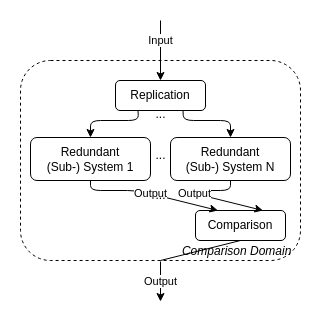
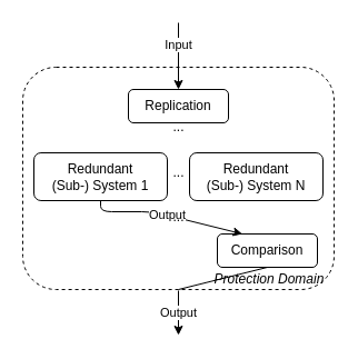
- <mxCell id="8" value="" style="endArrow=classic;html=1;entryX=0.5;entryY=0;entryDx=0;entryDy=0;exitX=0.25;exitY=1;exitDx=0;exitDy=0;" parent="1" source="13" target="3" edge="1"><mxGeometry width="50" height="50" relative="1" as="geometry"><mxPoint x="160" y="10" as="sourcePoint" /><mxPoint x="219" y="170" as="targetPoint" /><Array as="points"><mxPoint x="138" y="120" /><mxPoint x="90" y="120" /></Array></mxGeometry></mxCell>
- <mxCell id="9" value="" style="endArrow=classic;html=1;entryX=0.5;entryY=0;entryDx=0;entryDy=0;exitX=0.75;exitY=1;exitDx=0;exitDy=0;" parent="1" source="13" target="4" edge="1"><mxGeometry width="50" height="50" relative="1" as="geometry"><mxPoint x="232" y="80" as="sourcePoint" /><mxPoint x="219" y="170" as="targetPoint" /><Array as="points"><mxPoint x="183" y="120" /><mxPoint x="230" y="120" /></Array></mxGeometry></mxCell>
- <mxCell id="7" value="Output" style="endArrow=classic;html=1;entryX=0.75;entryY=0;entryDx=0;entryDy=0;exitX=0.5;exitY=1;exitDx=0;exitDy=0;" parent="1" source="4" target="5" edge="1"><mxGeometry width="50" height="50" relative="1" as="geometry"><mxPoint x="169" y="220" as="sourcePoint" /><mxPoint x="180.5" y="210" as="targetPoint" /><Array as="points"><mxPoint x="230" y="190" /><mxPoint x="182" y="190" /></Array></mxGeometry></mxCell>
- <mxCell id="2" value="&lt;i&gt;Comparison Domain &amp;nbsp;&lt;/i&gt;" style="rounded=1;whiteSpace=wrap;html=1;dashed=1;align=right;verticalAlign=bottom;" parent="1" vertex="1"><mxGeometry x="20" y="60" width="280" height="200" as="geometry" /></mxCell>
+ <mxCell id="2" value="&lt;i&gt;Protection Domain &amp;nbsp;&lt;/i&gt;" style="rounded=1;whiteSpace=wrap;html=1;dashed=1;align=right;verticalAlign=bottom;" parent="1" vertex="1"><mxGeometry x="20" y="60" width="280" height="200" as="geometry" /></mxCell>
